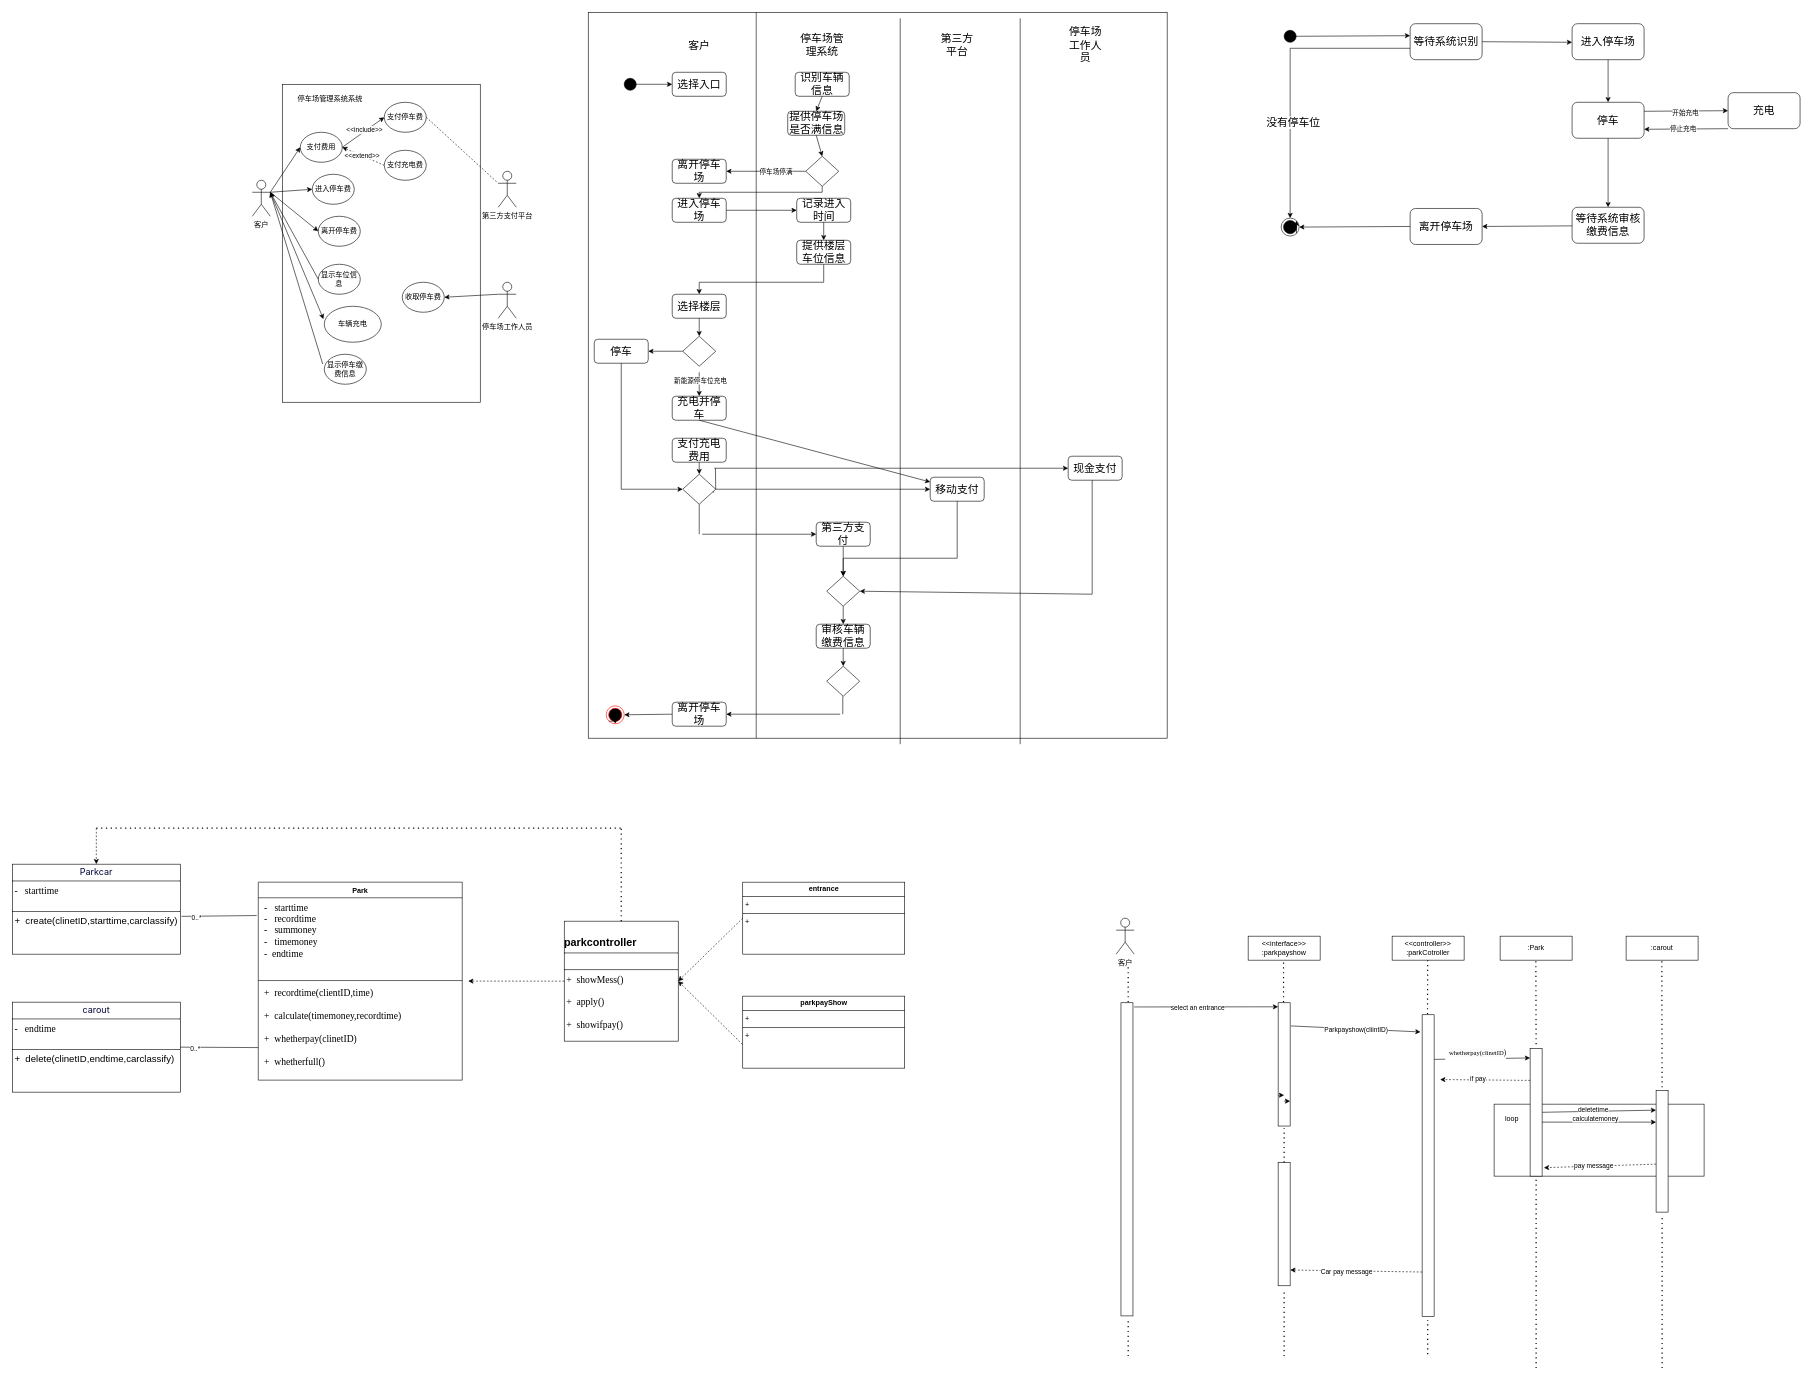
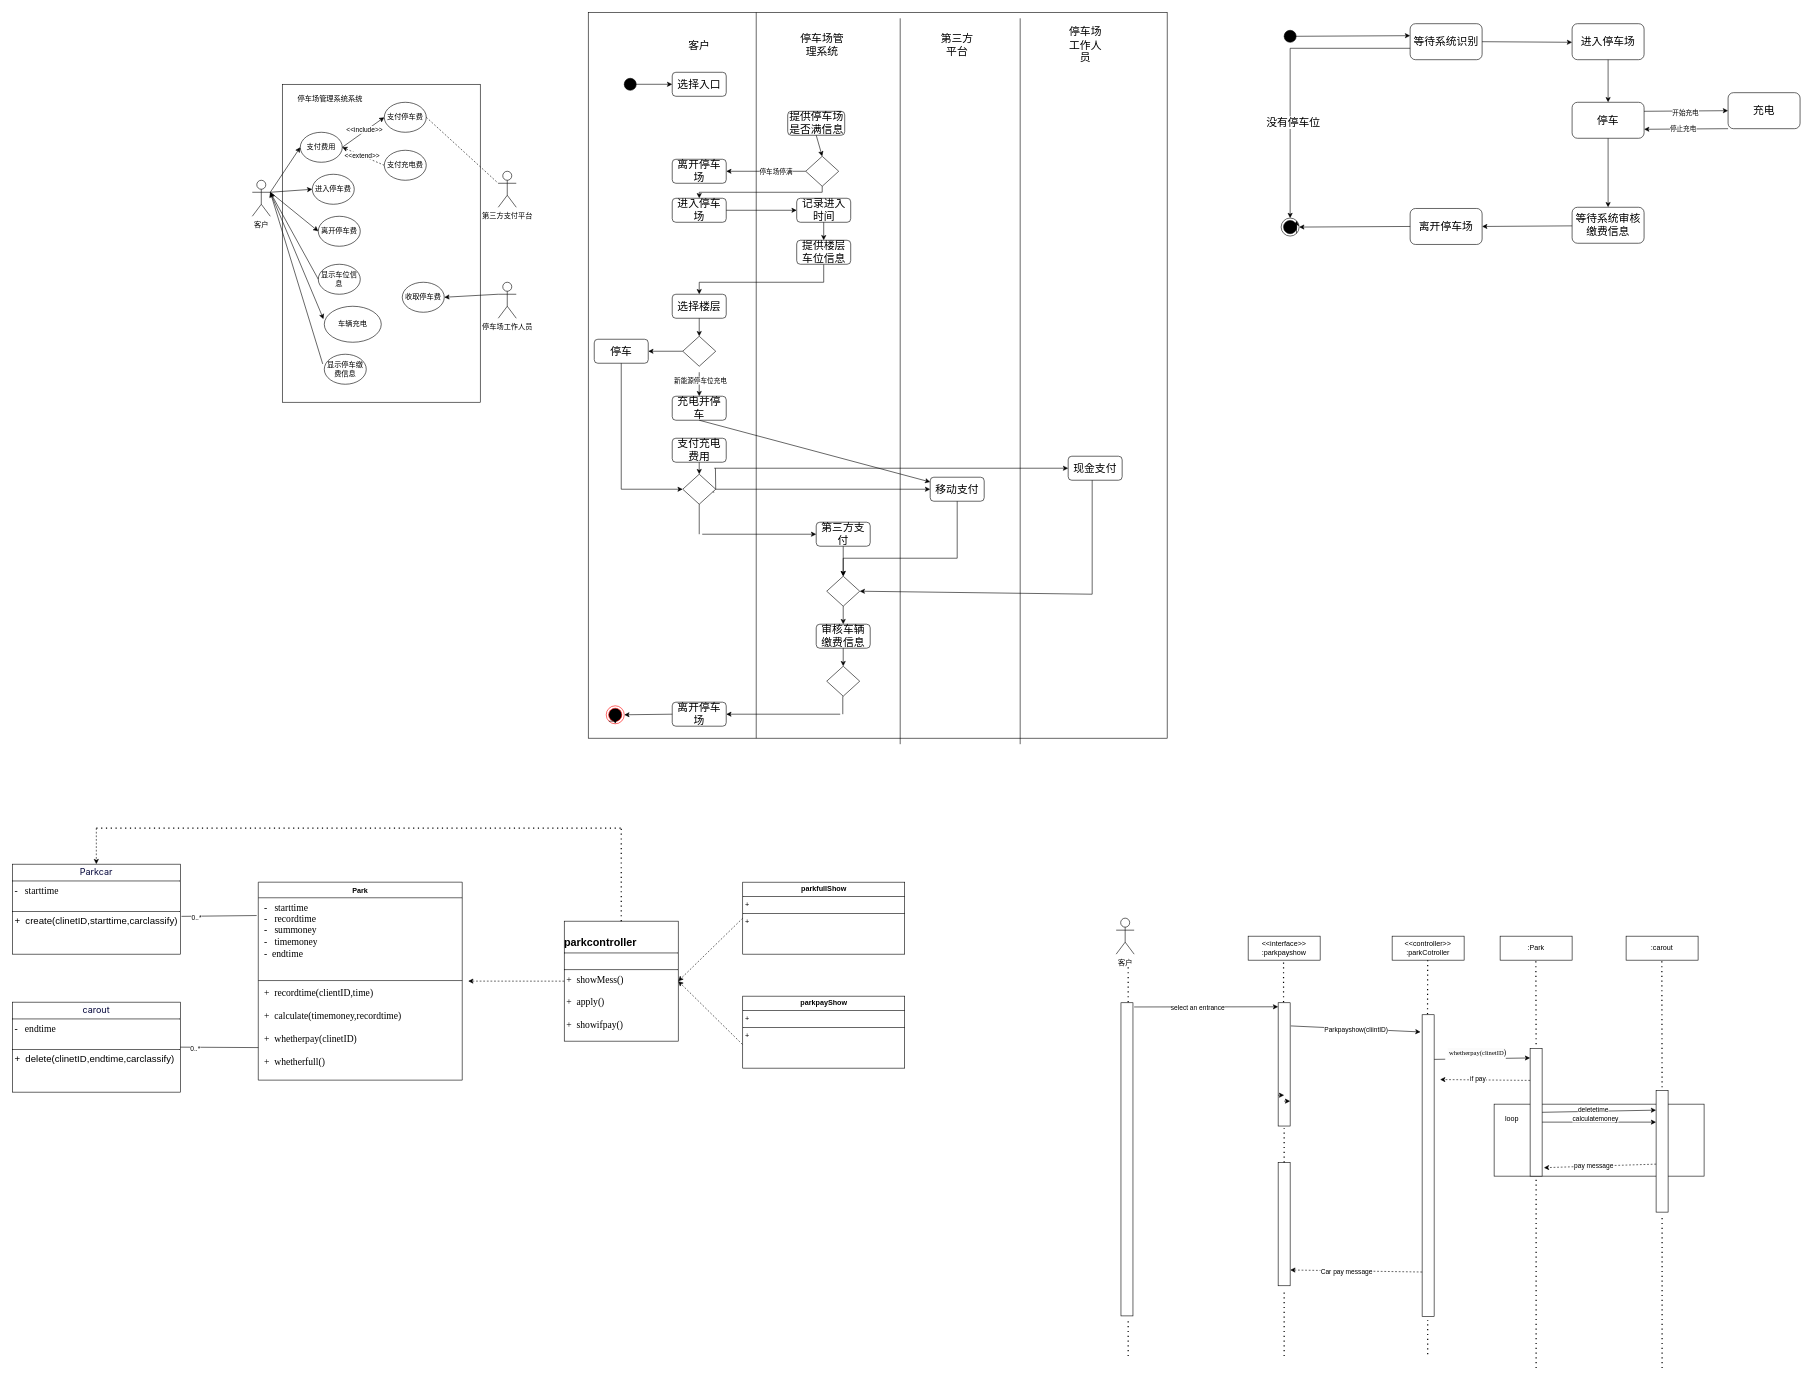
- <mxCell id="36" value="&lt;font style=&quot;font-size: 18px;&quot;&gt;识别车辆信息&lt;/font&gt;" style="rounded=1;whiteSpace=wrap;html=1;" vertex="1" parent="1"><mxGeometry x="1325" y="120" width="90" height="40" as="geometry" /></mxCell>
- <mxCell id="37" value="" style="endArrow=classic;html=1;rounded=0;exitX=0.5;exitY=1;exitDx=0;exitDy=0;entryX=0.5;entryY=0;entryDx=0;entryDy=0;" edge="1" parent="1" source="36" target="38"><mxGeometry width="50" height="50" relative="1" as="geometry"><mxPoint x="1340" y="300" as="sourcePoint" /><mxPoint x="1370" y="190" as="targetPoint" /></mxGeometry></mxCell>
- <mxCell id="116" value="&lt;p style=&quot;margin:0px;margin-top:4px;text-align:center;&quot;&gt;&lt;b&gt;entrance&lt;/b&gt;&lt;/p&gt;&lt;hr size=&quot;1&quot; style=&quot;border-style:solid;&quot;&gt;&lt;p style=&quot;margin:0px;margin-left:4px;&quot;&gt;+&amp;nbsp;&lt;/p&gt;&lt;hr size=&quot;1&quot; style=&quot;border-style:solid;&quot;&gt;&lt;p style=&quot;margin:0px;margin-left:4px;&quot;&gt;+&amp;nbsp;&lt;/p&gt;" style="verticalAlign=top;align=left;overflow=fill;html=1;whiteSpace=wrap;" vertex="1" parent="1"><mxGeometry x="1237.5" y="1470" width="270" height="120" as="geometry" /></mxCell>
+ <mxCell id="116" value="&lt;p style=&quot;margin:0px;margin-top:4px;text-align:center;&quot;&gt;&lt;b&gt;parkfullShow&lt;/b&gt;&lt;/p&gt;&lt;hr size=&quot;1&quot; style=&quot;border-style:solid;&quot;&gt;&lt;p style=&quot;margin:0px;margin-left:4px;&quot;&gt;+&amp;nbsp;&lt;/p&gt;&lt;hr size=&quot;1&quot; style=&quot;border-style:solid;&quot;&gt;&lt;p style=&quot;margin:0px;margin-left:4px;&quot;&gt;+&amp;nbsp;&lt;/p&gt;" style="verticalAlign=top;align=left;overflow=fill;html=1;whiteSpace=wrap;" vertex="1" parent="1"><mxGeometry x="1237.5" y="1470" width="270" height="120" as="geometry" /></mxCell>
